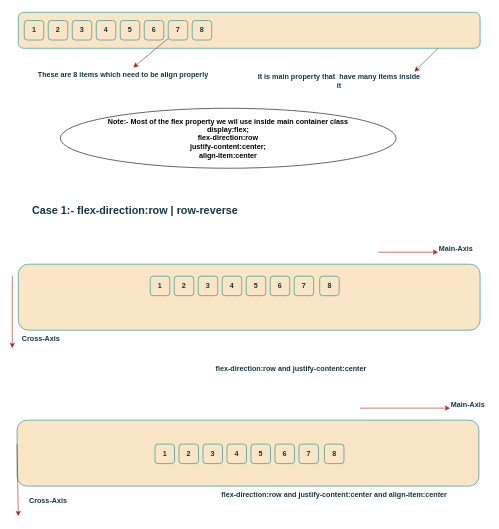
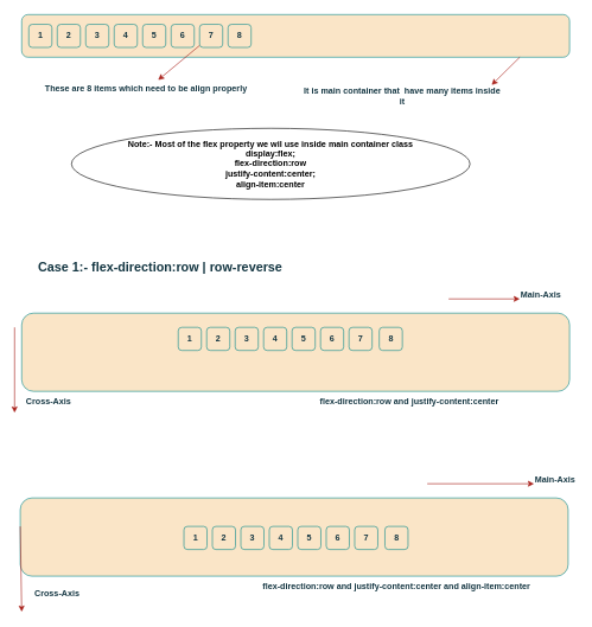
- <mxCell id="24" value="It is main property that&amp;nbsp; have many items inside&lt;br style=&quot;border-color: var(--border-color);&quot;&gt;&lt;span style=&quot;&quot;&gt;it&lt;/span&gt;" style="text;html=1;strokeColor=none;fillColor=none;align=center;verticalAlign=middle;whiteSpace=wrap;rounded=0;fontColor=#143642;fontStyle=1" vertex="1" parent="1"><mxGeometry x="420" y="120" width="290" height="30" as="geometry" /></mxCell>
+ <mxCell id="24" value="It is main container that&amp;nbsp; have many items inside&lt;br style=&quot;border-color: var(--border-color);&quot;&gt;&lt;span style=&quot;&quot;&gt;it&lt;/span&gt;" style="text;html=1;strokeColor=none;fillColor=none;align=center;verticalAlign=middle;whiteSpace=wrap;rounded=0;fontColor=#143642;fontStyle=1" vertex="1" parent="1"><mxGeometry x="420" y="120" width="290" height="30" as="geometry" /></mxCell>
- <mxCell id="26" value="&lt;font style=&quot;font-size: 18px;&quot;&gt;Case 1:- flex-direction:row | row-reverse&lt;/font&gt;" style="text;html=1;strokeColor=none;fillColor=none;align=center;verticalAlign=middle;whiteSpace=wrap;rounded=0;fontColor=#143642;fontStyle=1" vertex="1" parent="1"><mxGeometry x="40" y="335" width="370" height="30" as="geometry" /></mxCell>
+ <mxCell id="26" value="&lt;font style=&quot;font-size: 18px;&quot;&gt;Case 1:- flex-direction:row | row-reverse&lt;/font&gt;" style="text;html=1;strokeColor=none;fillColor=none;align=center;verticalAlign=middle;whiteSpace=wrap;rounded=0;fontColor=#143642;fontStyle=1" vertex="1" parent="1"><mxGeometry x="40" y="360" width="370" height="30" as="geometry" /></mxCell>
- <mxCell id="22" value="flex-direction:row and justify-content:center" style="text;html=1;strokeColor=none;fillColor=none;align=center;verticalAlign=middle;whiteSpace=wrap;rounded=0;fontColor=#143642;fontStyle=1" vertex="1" parent="1"><mxGeometry x="290" y="600" width="390" height="30" as="geometry" /></mxCell>
+ <mxCell id="22" value="flex-direction:row and justify-content:center" style="text;html=1;strokeColor=none;fillColor=none;align=center;verticalAlign=middle;whiteSpace=wrap;rounded=0;fontColor=#143642;fontStyle=1" vertex="1" parent="1"><mxGeometry x="380" y="550" width="390" height="30" as="geometry" /></mxCell>
